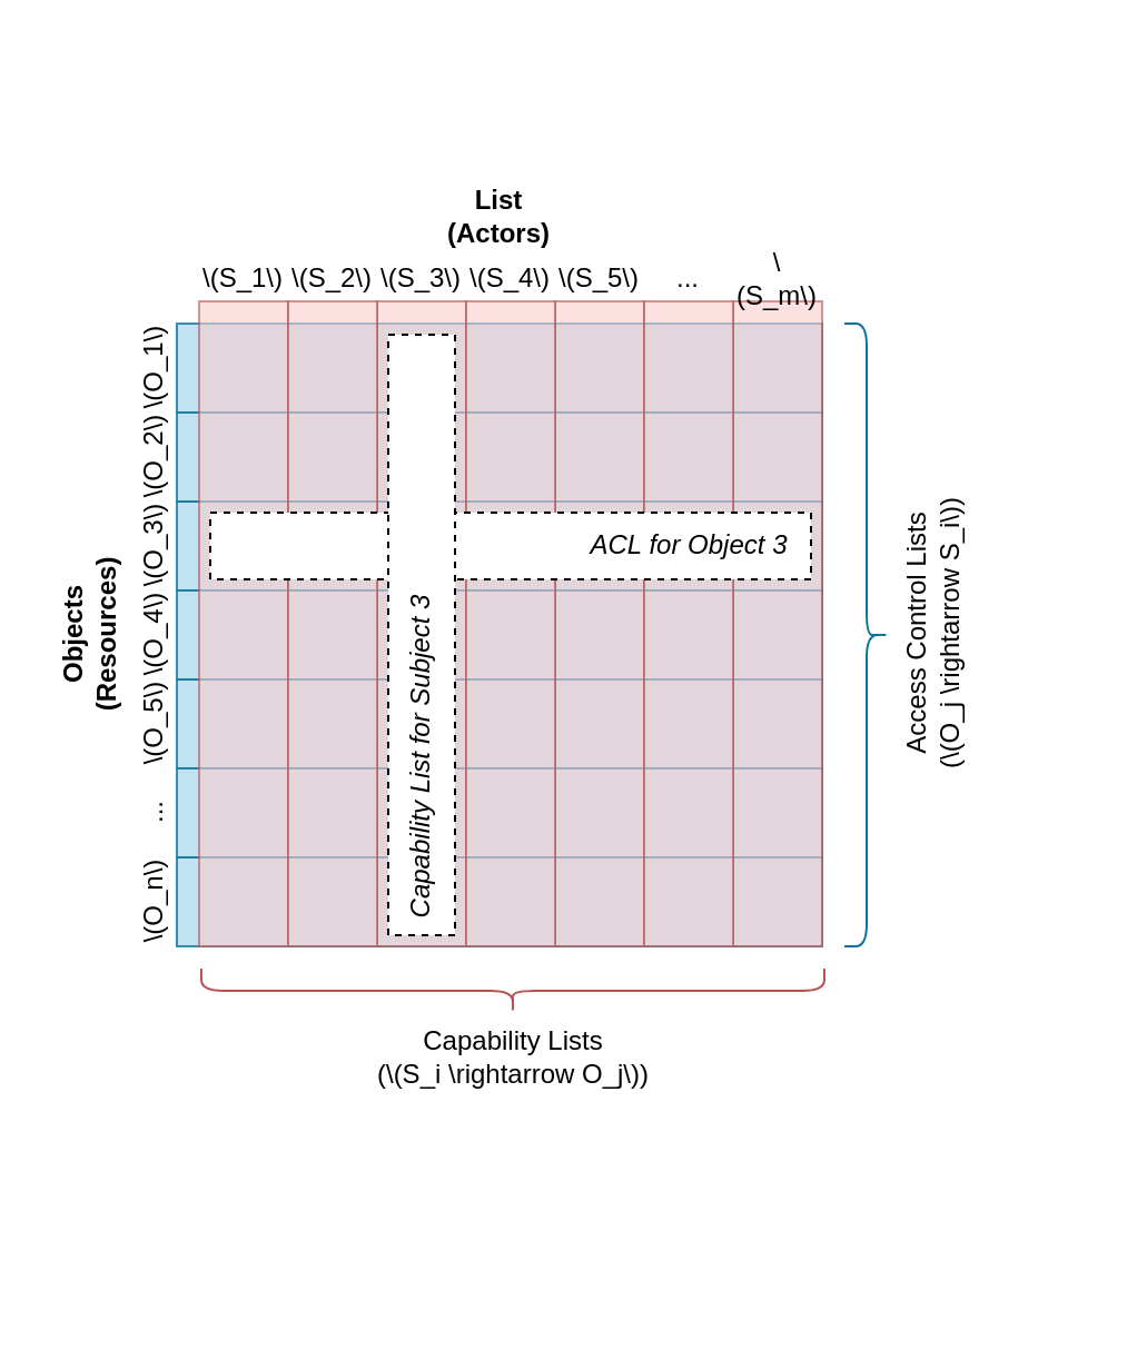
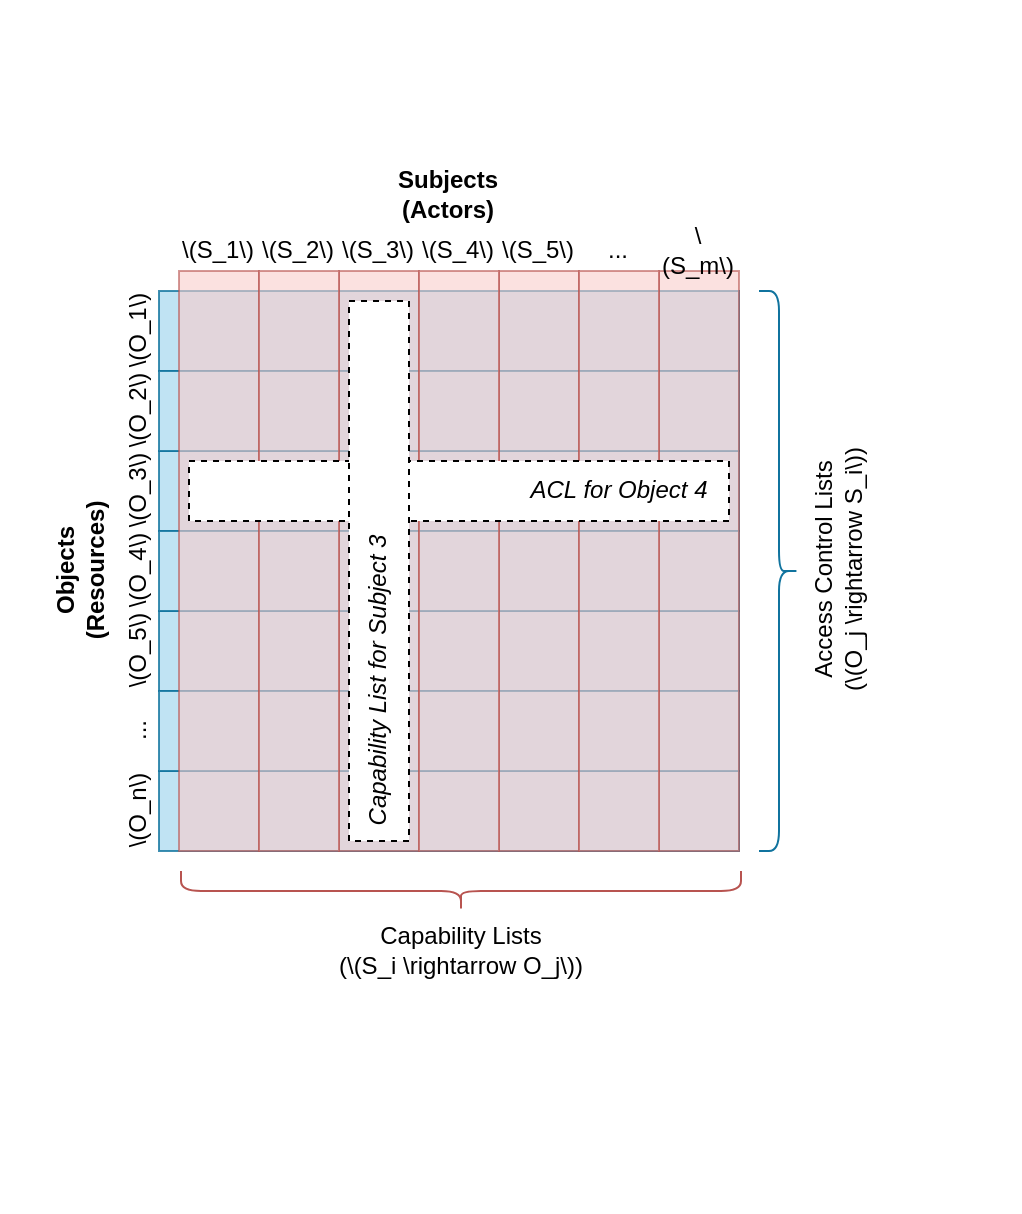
- <mxCell id="38" value="&lt;b&gt;List (Actors)&lt;/b&gt;" style="text;html=1;strokeColor=none;fillColor=none;align=center;verticalAlign=middle;whiteSpace=wrap;rounded=0;dashed=1;" vertex="1" parent="1"><mxGeometry x="204" y="87" width="40" height="20" as="geometry" /></mxCell>
+ <mxCell id="38" value="&lt;b&gt;Subjects (Actors)&lt;/b&gt;" style="text;html=1;strokeColor=none;fillColor=none;align=center;verticalAlign=middle;whiteSpace=wrap;rounded=0;dashed=1;" vertex="1" parent="1"><mxGeometry x="204" y="87" width="40" height="20" as="geometry" /></mxCell>
- <mxCell id="36" value="ACL for Object 3" style="text;html=1;strokeColor=none;fillColor=none;align=center;verticalAlign=middle;whiteSpace=wrap;rounded=0;dashed=1;fontStyle=2" vertex="1" parent="1"><mxGeometry x="259.5" y="235" width="99" height="20" as="geometry" /></mxCell>
+ <mxCell id="36" value="ACL for Object 4" style="text;html=1;strokeColor=none;fillColor=none;align=center;verticalAlign=middle;whiteSpace=wrap;rounded=0;dashed=1;fontStyle=2" vertex="1" parent="1"><mxGeometry x="259.5" y="235" width="99" height="20" as="geometry" /></mxCell>
